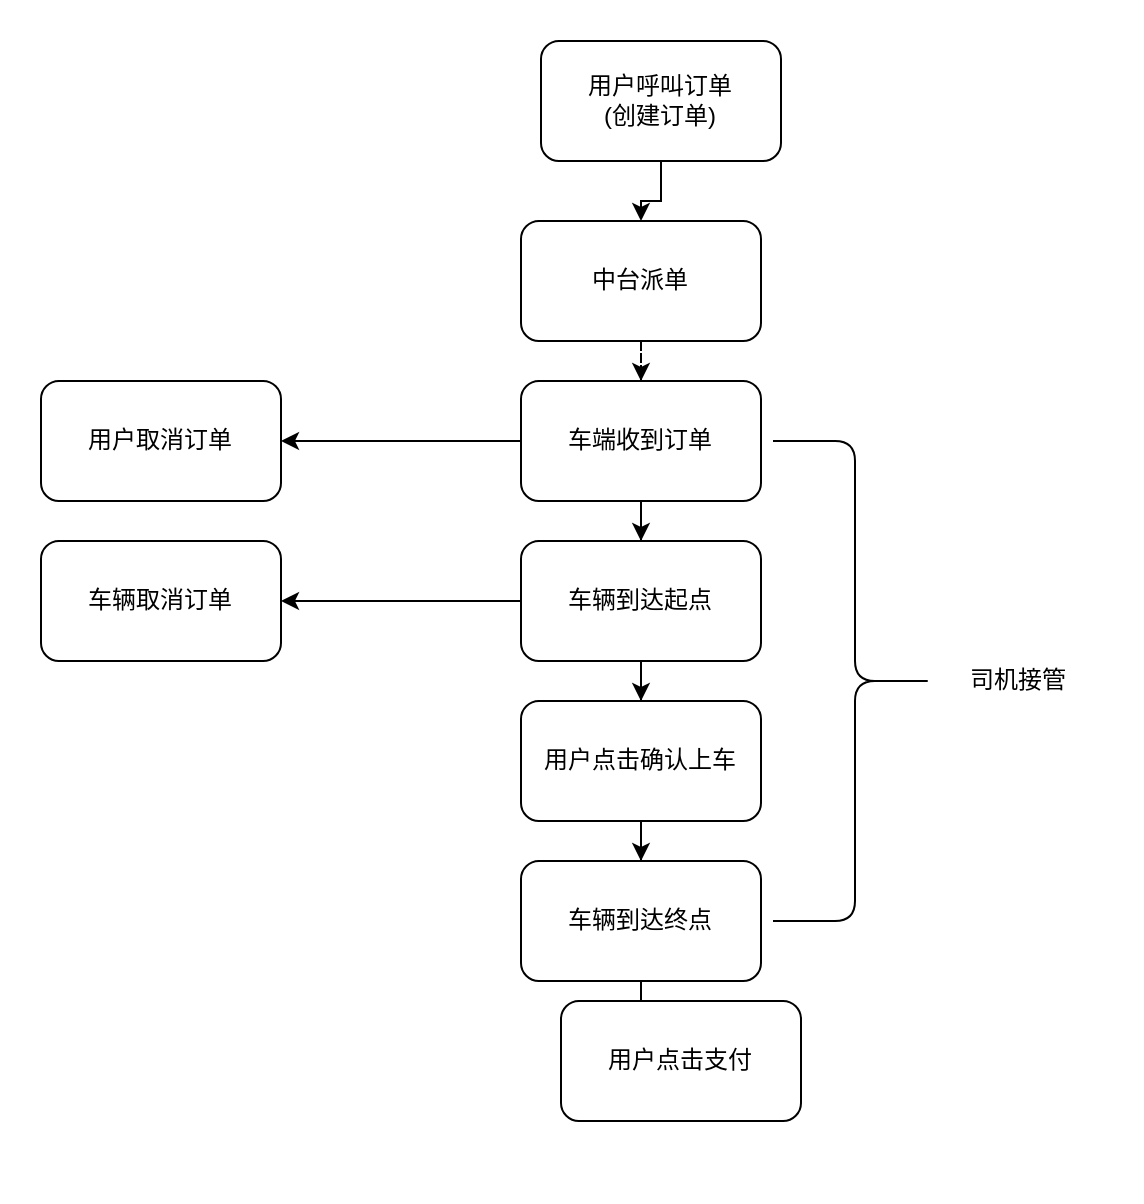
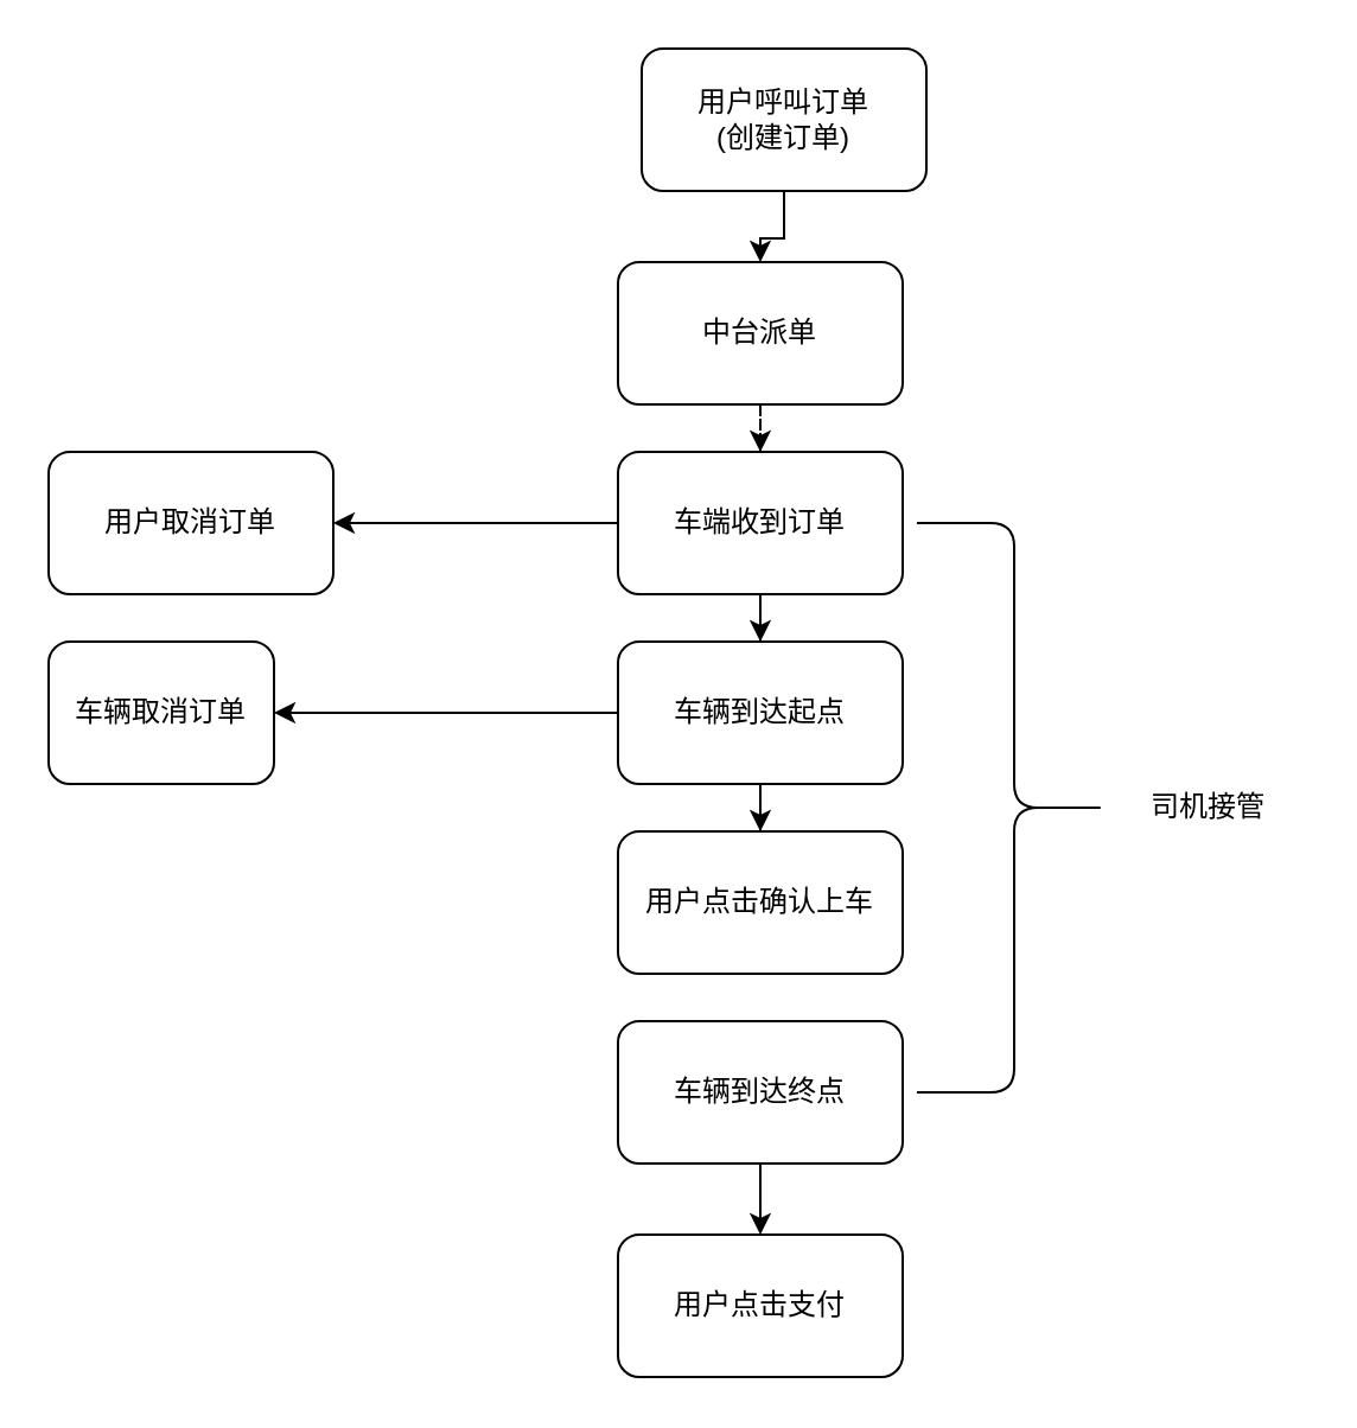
- <mxCell id="16" value="车辆取消订单" style="rounded=1;whiteSpace=wrap;html=1;" vertex="1" parent="1"><mxGeometry x="20" y="270" width="120" height="60" as="geometry" /></mxCell>
+ <mxCell id="16" value="车辆取消订单" style="rounded=1;whiteSpace=wrap;html=1;" vertex="1" parent="1"><mxGeometry x="20" y="270" width="95" height="60" as="geometry" /></mxCell>
- <mxCell id="10" value="" style="edgeStyle=orthogonalEdgeStyle;rounded=0;orthogonalLoop=1;jettySize=auto;html=1;" edge="1" parent="1" source="11" target="13"><mxGeometry relative="1" as="geometry" /></mxCell>
- <mxCell id="14" value="用户点击支付" style="rounded=1;whiteSpace=wrap;html=1;" vertex="1" parent="1"><mxGeometry x="280" y="500" width="120" height="60" as="geometry" /></mxCell>
+ <mxCell id="14" value="用户点击支付" style="rounded=1;whiteSpace=wrap;html=1;" vertex="1" parent="1"><mxGeometry x="260" y="520" width="120" height="60" as="geometry" /></mxCell>
